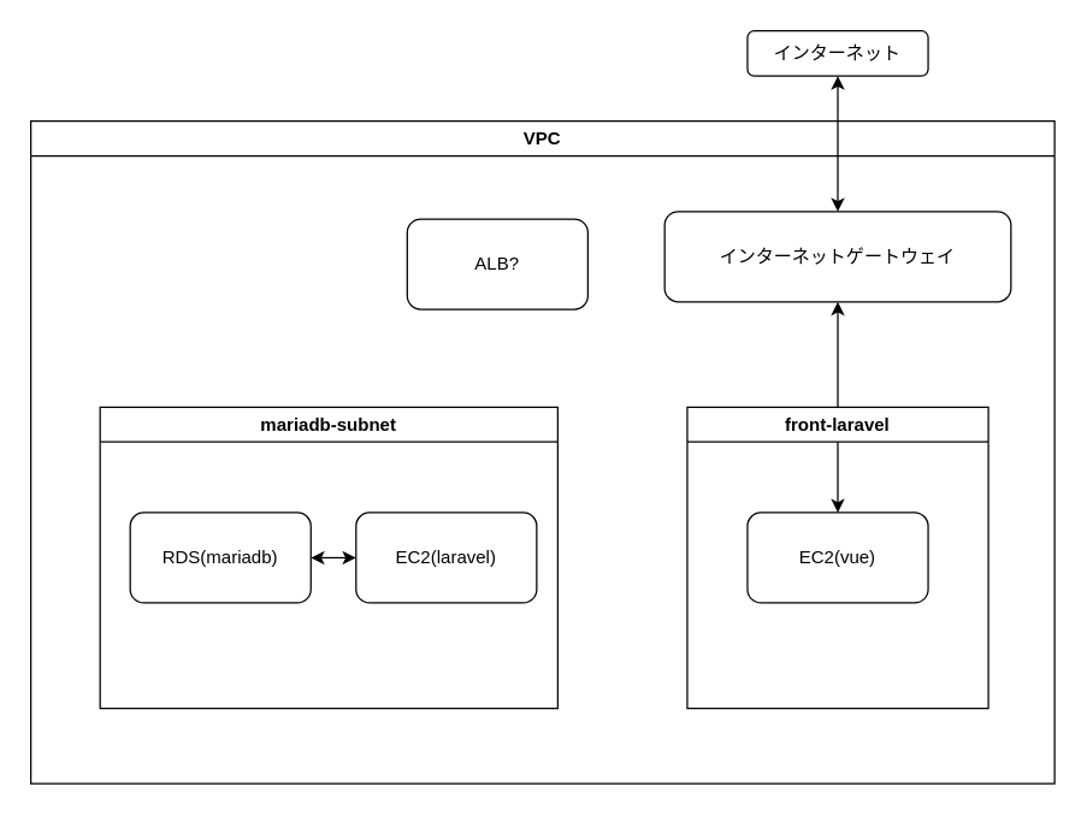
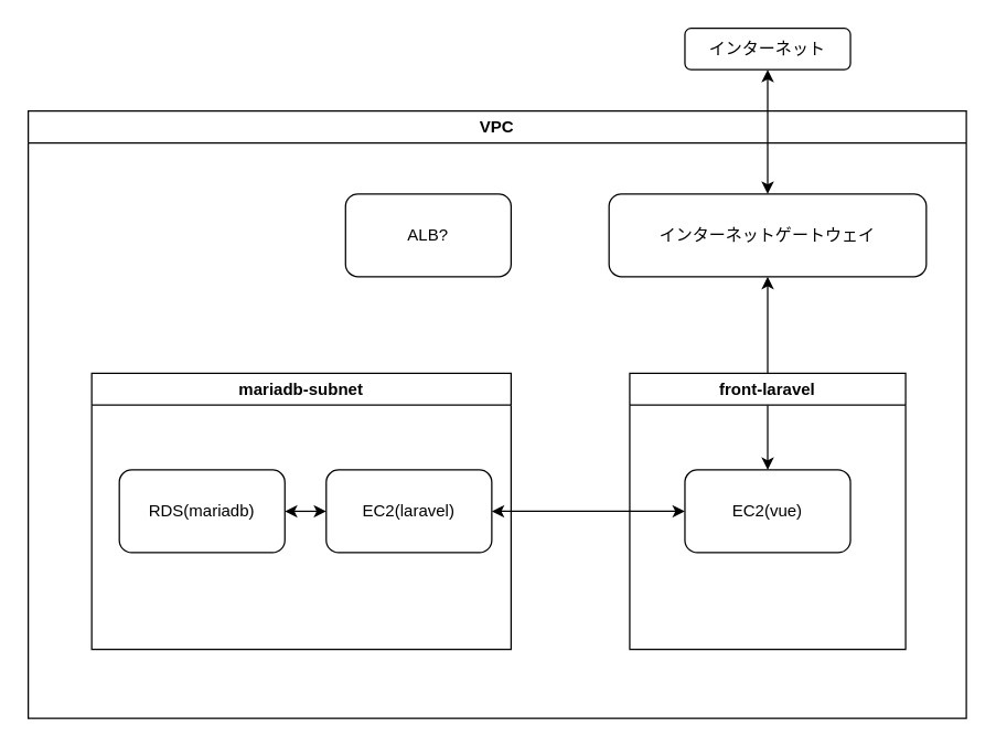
- <mxCell id="13" value="ALB?" style="rounded=1;whiteSpace=wrap;html=1;" vertex="1" parent="3"><mxGeometry x="250" y="65" width="120" height="60" as="geometry" /></mxCell>
+ <mxCell id="13" value="ALB?" style="rounded=1;whiteSpace=wrap;html=1;" vertex="1" parent="3"><mxGeometry x="230" y="60" width="120" height="60" as="geometry" /></mxCell>
+ <mxCell id="9" value="" style="endArrow=classic;startArrow=classic;html=1;" edge="1" parent="3" source="5" target="12"><mxGeometry width="50" height="50" relative="1" as="geometry"><mxPoint x="316" y="210" as="sourcePoint" /><mxPoint x="366" y="160" as="targetPoint" /></mxGeometry></mxCell>
